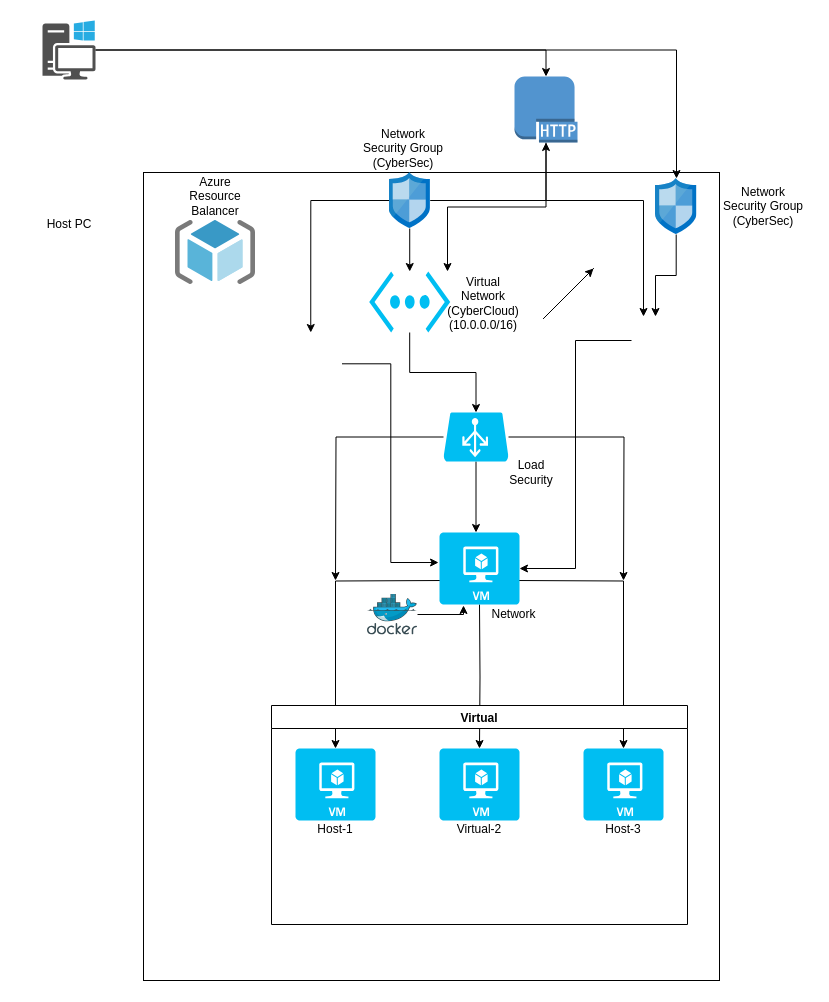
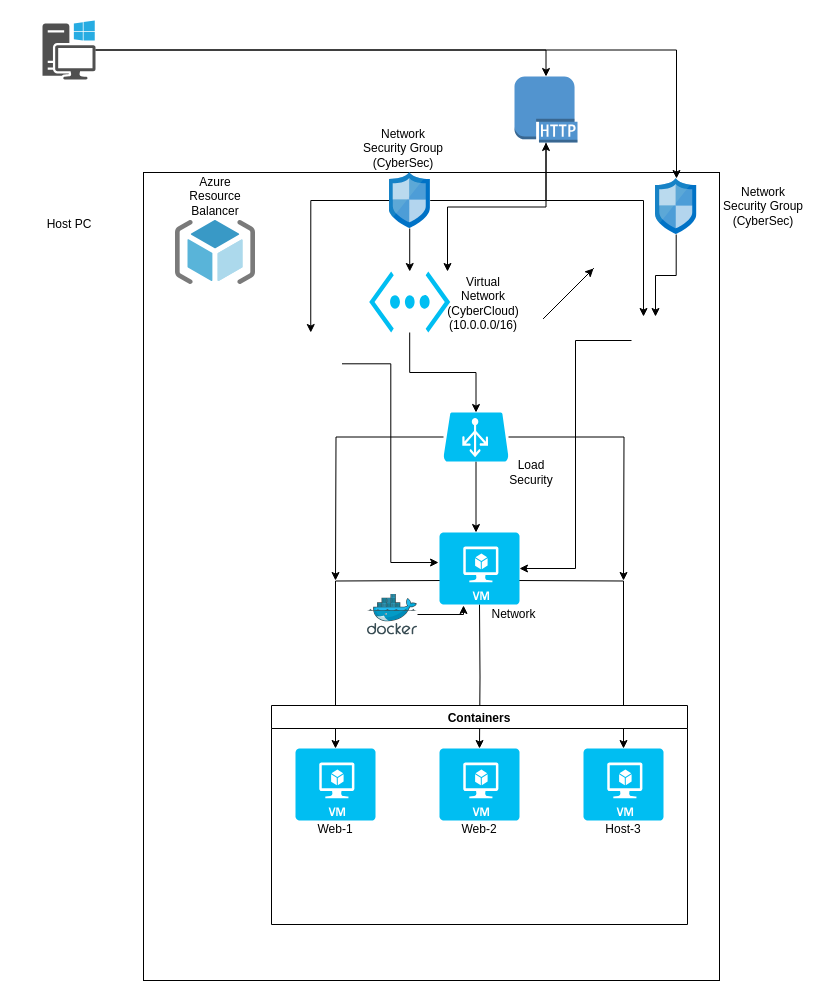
- <mxCell id="13" value="Virtual" style="swimlane;" parent="1" vertex="1"><mxGeometry x="271" y="705" width="416" height="219" as="geometry"><mxRectangle x="392" y="693" width="96" height="24" as="alternateBounds" /></mxGeometry></mxCell>
+ <mxCell id="13" value="Containers" style="swimlane;" parent="1" vertex="1"><mxGeometry x="271" y="705" width="416" height="219" as="geometry"><mxRectangle x="392" y="693" width="96" height="24" as="alternateBounds" /></mxGeometry></mxCell>
- <mxCell id="19" value="Host-1" style="text;html=1;strokeColor=none;fillColor=none;align=center;verticalAlign=middle;whiteSpace=wrap;rounded=0;" parent="1" vertex="1"><mxGeometry x="295" y="819" width="80" height="20" as="geometry" /></mxCell>
+ <mxCell id="19" value="Web-1" style="text;html=1;strokeColor=none;fillColor=none;align=center;verticalAlign=middle;whiteSpace=wrap;rounded=0;" parent="1" vertex="1"><mxGeometry x="295" y="819" width="80" height="20" as="geometry" /></mxCell>
- <mxCell id="20" value="Virtual-2" style="text;html=1;strokeColor=none;fillColor=none;align=center;verticalAlign=middle;whiteSpace=wrap;rounded=0;" parent="1" vertex="1"><mxGeometry x="439" y="819" width="80" height="20" as="geometry" /></mxCell>
+ <mxCell id="20" value="Web-2" style="text;html=1;strokeColor=none;fillColor=none;align=center;verticalAlign=middle;whiteSpace=wrap;rounded=0;" parent="1" vertex="1"><mxGeometry x="439" y="819" width="80" height="20" as="geometry" /></mxCell>
